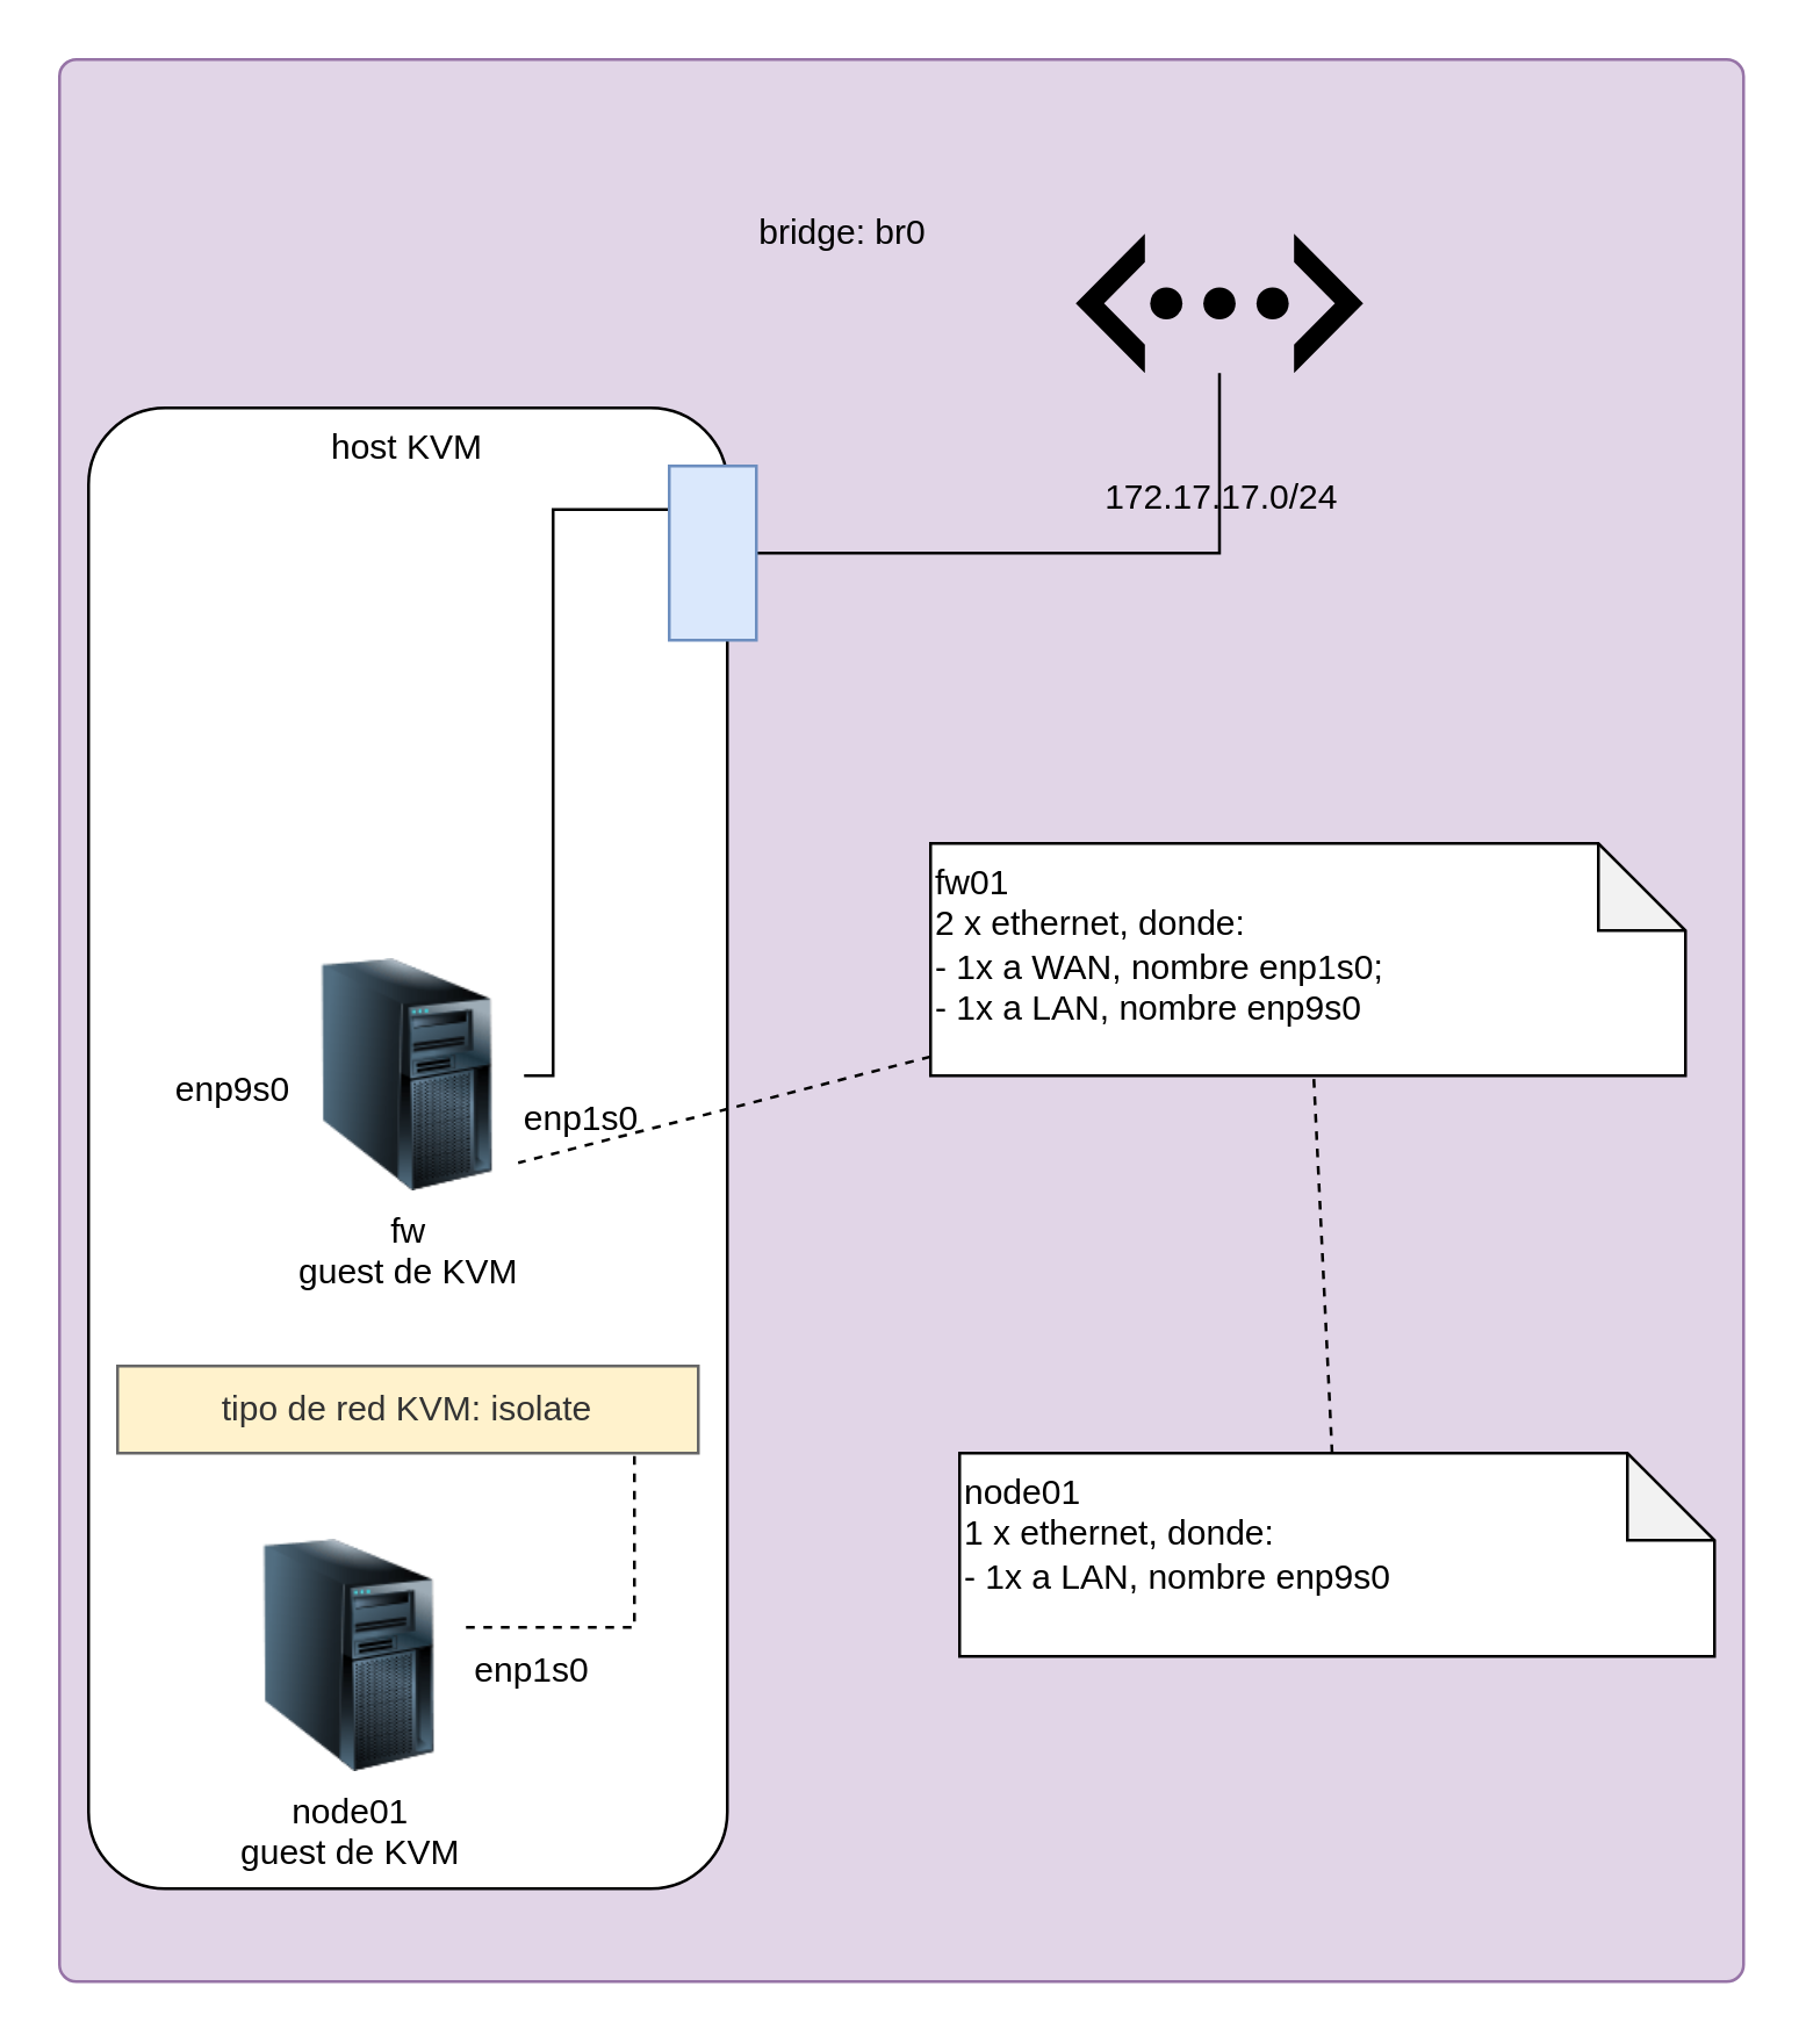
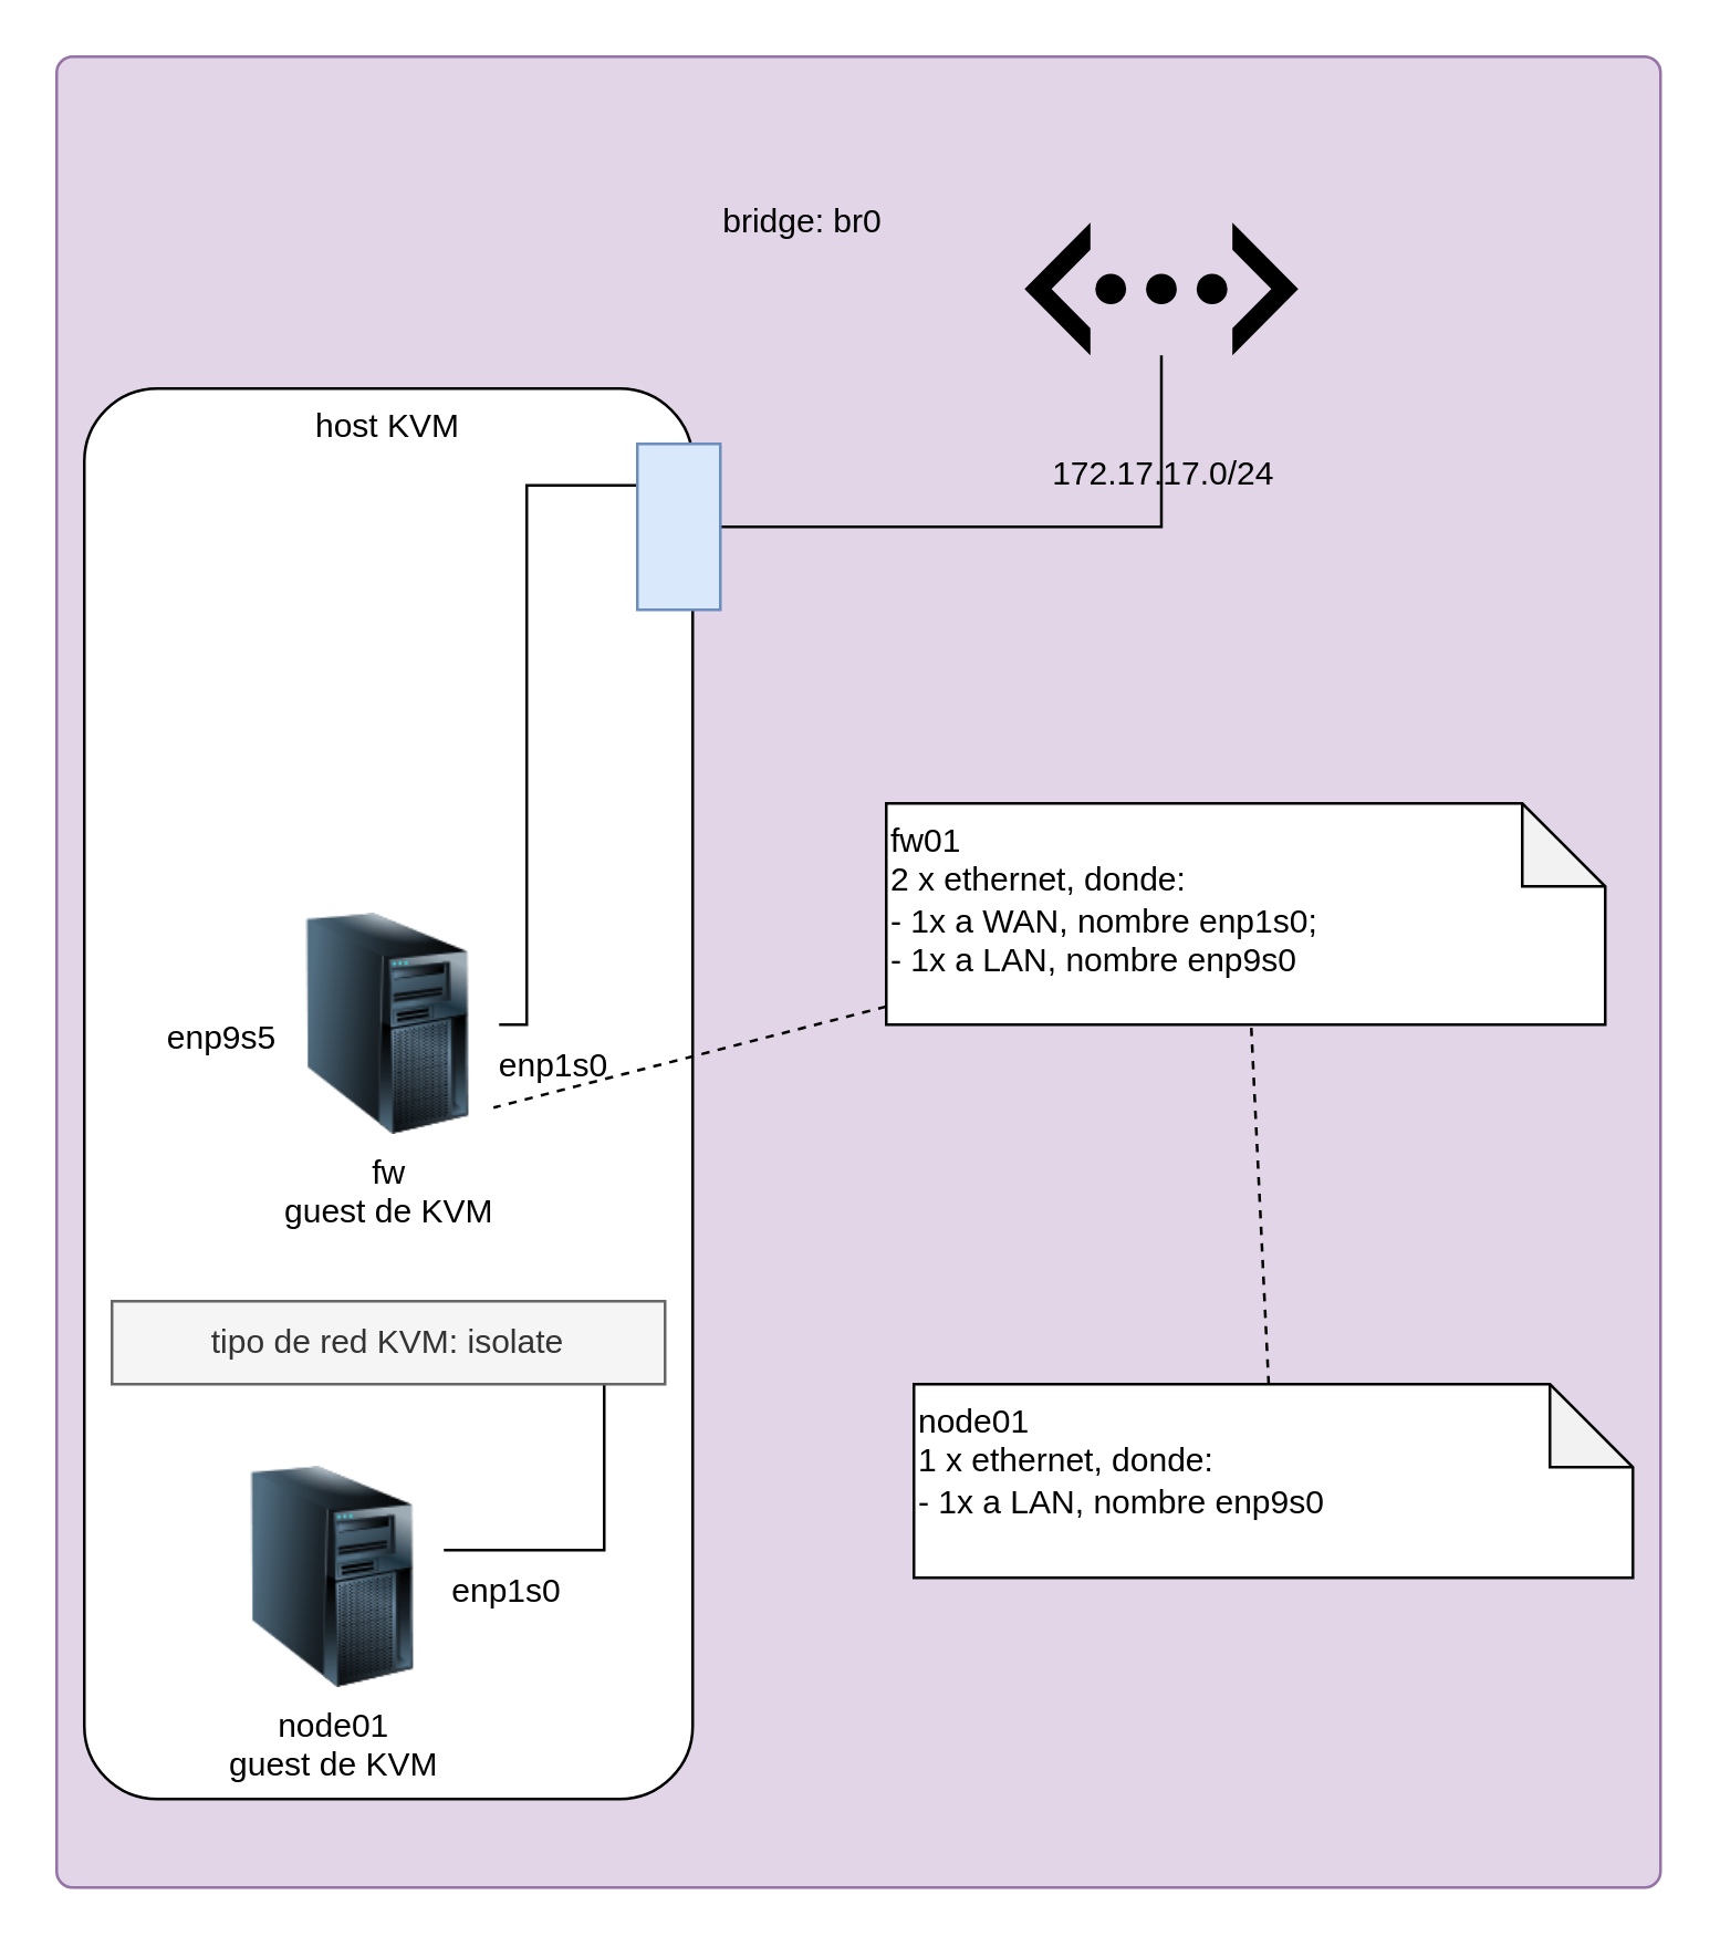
- <mxCell id="16" value="&lt;span style=&quot;text-align: left;&quot;&gt;enp9s0&lt;/span&gt;" style="text;strokeColor=none;align=center;fillColor=none;html=1;verticalAlign=middle;whiteSpace=wrap;rounded=0;" vertex="1" parent="1"><mxGeometry x="50" y="360" width="60" height="30" as="geometry" /></mxCell>
+ <mxCell id="16" value="&lt;span style=&quot;text-align: left;&quot;&gt;enp9s5&lt;/span&gt;" style="text;strokeColor=none;align=center;fillColor=none;html=1;verticalAlign=middle;whiteSpace=wrap;rounded=0;" vertex="1" parent="1"><mxGeometry x="50" y="360" width="60" height="30" as="geometry" /></mxCell>
- <mxCell id="15" value="tipo de red KVM: isolate" style="rounded=0;whiteSpace=wrap;html=1;fillColor=#fff2cc;strokeColor=#666666;rotation=0;fontColor=#333333;" vertex="1" parent="1"><mxGeometry x="40" y="470" width="200" height="30" as="geometry" /></mxCell>
+ <mxCell id="15" value="tipo de red KVM: isolate" style="rounded=0;whiteSpace=wrap;html=1;fillColor=#f5f5f5;strokeColor=#666666;rotation=0;fontColor=#333333;" vertex="1" parent="1"><mxGeometry x="40" y="470" width="200" height="30" as="geometry" /></mxCell>
- <mxCell id="11" style="edgeStyle=orthogonalEdgeStyle;rounded=0;orthogonalLoop=1;jettySize=auto;html=1;entryX=1;entryY=0.25;entryDx=0;entryDy=0;endArrow=none;startFill=0;dashed=1;" edge="1" parent="1" source="12" target="15"><mxGeometry relative="1" as="geometry"><Array as="points"><mxPoint x="218" y="560" /></Array></mxGeometry></mxCell>
+ <mxCell id="11" style="edgeStyle=orthogonalEdgeStyle;rounded=0;orthogonalLoop=1;jettySize=auto;html=1;entryX=1;entryY=0.25;entryDx=0;entryDy=0;endArrow=none;startFill=0;" edge="1" parent="1" source="12" target="15"><mxGeometry relative="1" as="geometry"><Array as="points"><mxPoint x="218" y="560" /></Array></mxGeometry></mxCell>
